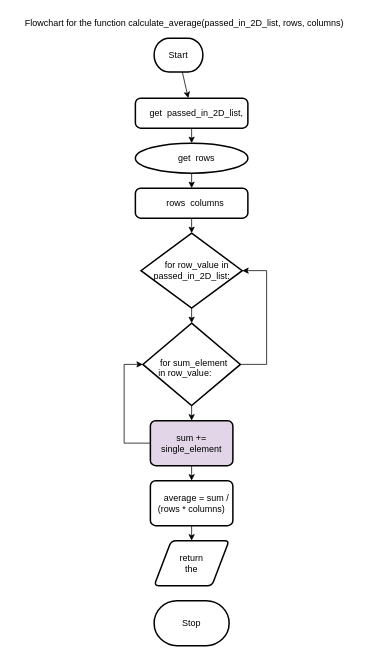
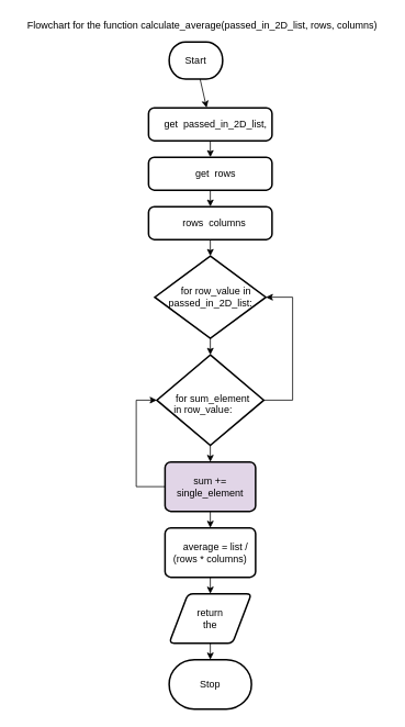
- <mxCell id="18" value="&lt;div&gt;&amp;nbsp; &amp;nbsp; get&amp;nbsp; rows&lt;/div&gt;" style="ellipse;whiteSpace=wrap;html=1;absoluteArcSize=1;arcSize=14;strokeWidth=2;" parent="1" vertex="1"><mxGeometry x="180" y="190" width="150" height="40" as="geometry" /></mxCell>
+ <mxCell id="18" value="&lt;div&gt;&amp;nbsp; &amp;nbsp; get&amp;nbsp; rows&lt;/div&gt;" style="rounded=1;whiteSpace=wrap;html=1;absoluteArcSize=1;arcSize=14;strokeWidth=2;" parent="1" vertex="1"><mxGeometry x="180" y="190" width="150" height="40" as="geometry" /></mxCell>
- <mxCell id="22" value="&lt;div&gt;&amp;nbsp; &amp;nbsp; average = sum / (rows * columns)&lt;/div&gt;" style="rounded=1;whiteSpace=wrap;html=1;absoluteArcSize=1;arcSize=14;strokeWidth=2;" vertex="1" parent="1"><mxGeometry x="200" y="640" width="110" height="60" as="geometry" /></mxCell>
+ <mxCell id="22" value="&lt;div&gt;&amp;nbsp; &amp;nbsp; average = list / (rows * columns)&lt;/div&gt;" style="rounded=1;whiteSpace=wrap;html=1;absoluteArcSize=1;arcSize=14;strokeWidth=2;" vertex="1" parent="1"><mxGeometry x="200" y="640" width="110" height="60" as="geometry" /></mxCell>
+ <mxCell id="15" style="edgeStyle=none;html=1;" parent="1" source="16" target="4" edge="1"><mxGeometry relative="1" as="geometry" /></mxCell>
